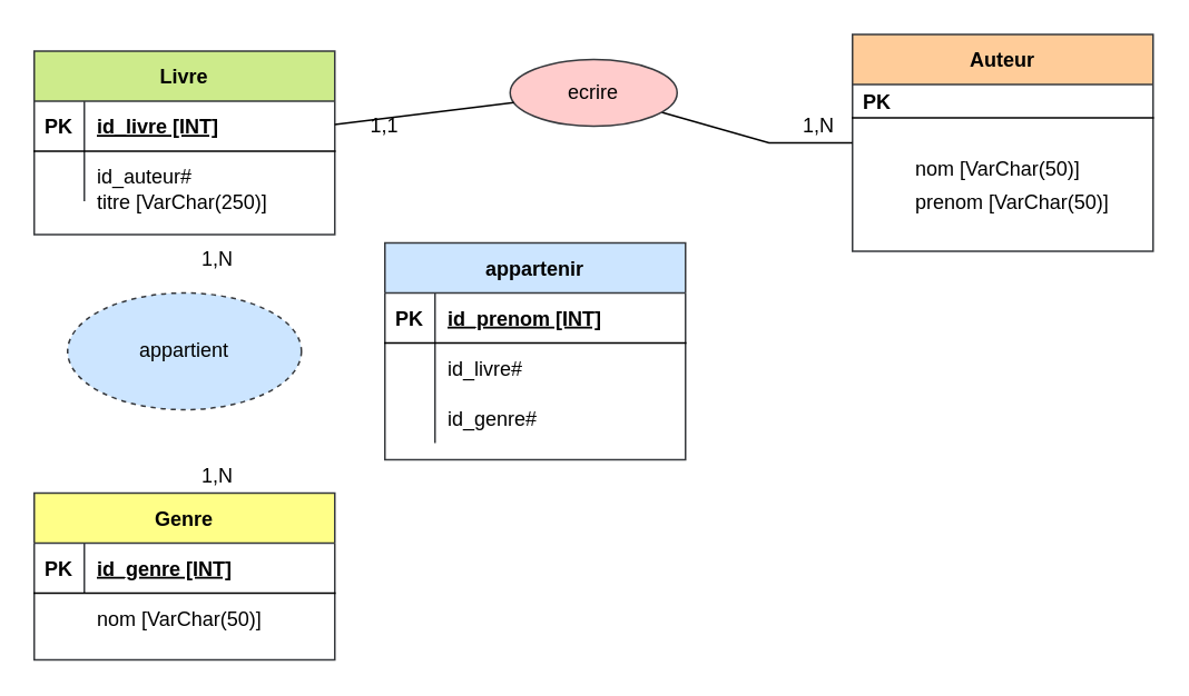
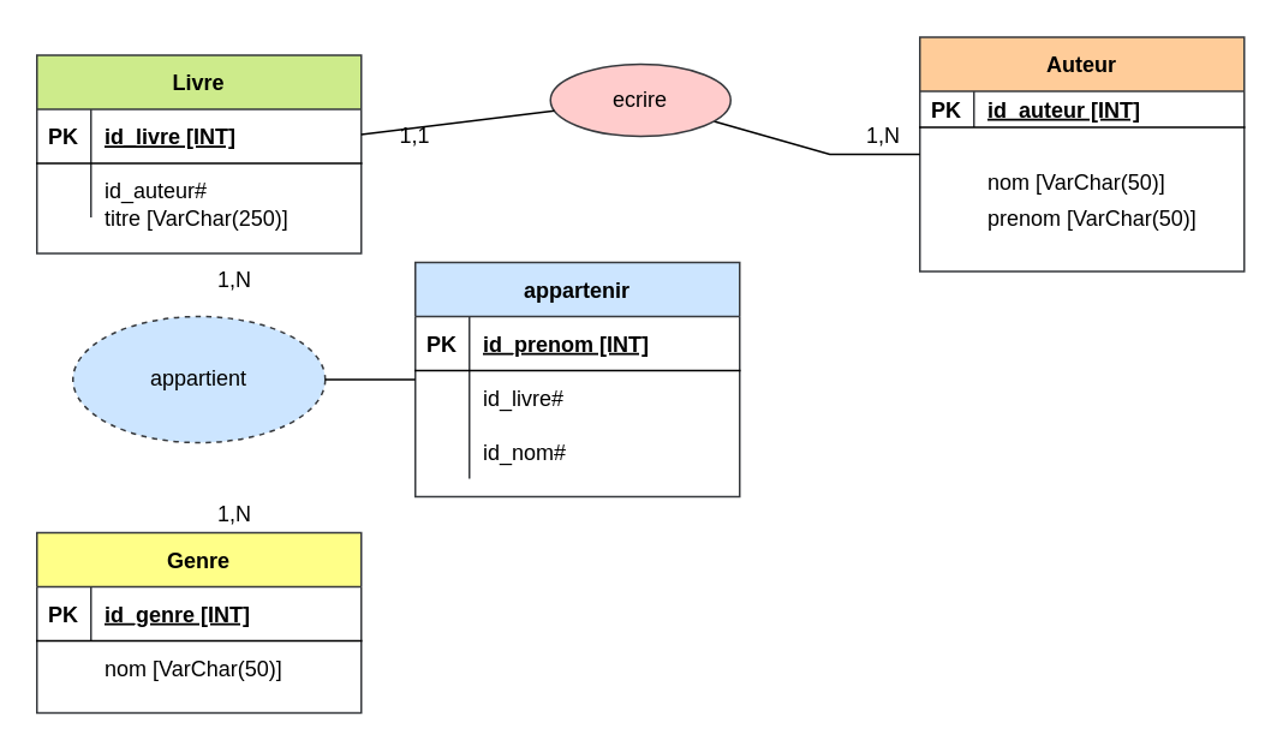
+ <mxCell id="5" value="id_auteur [INT]" style="shape=partialRectangle;connectable=0;fillColor=none;top=0;left=0;bottom=0;right=0;align=left;spacingLeft=6;fontStyle=5;overflow=hidden;" parent="3" vertex="1"><mxGeometry x="30" width="150" height="20" as="geometry" /></mxCell>
+ <mxCell id="33" value="" style="endArrow=none;html=1;rounded=0;" parent="1" source="20" target="23" edge="1"><mxGeometry relative="1" as="geometry"><mxPoint x="160" y="195" as="sourcePoint" /><mxPoint x="320" y="195" as="targetPoint" /></mxGeometry></mxCell>
- <mxCell id="32" value="id_genre#" style="shape=partialRectangle;connectable=0;fillColor=none;top=0;left=0;bottom=0;right=0;align=left;spacingLeft=6;overflow=hidden;" parent="30" vertex="1"><mxGeometry x="30" width="150" height="30" as="geometry" /></mxCell>
+ <mxCell id="32" value="id_nom#" style="shape=partialRectangle;connectable=0;fillColor=none;top=0;left=0;bottom=0;right=0;align=left;spacingLeft=6;overflow=hidden;" parent="30" vertex="1"><mxGeometry x="30" width="150" height="30" as="geometry" /></mxCell>
